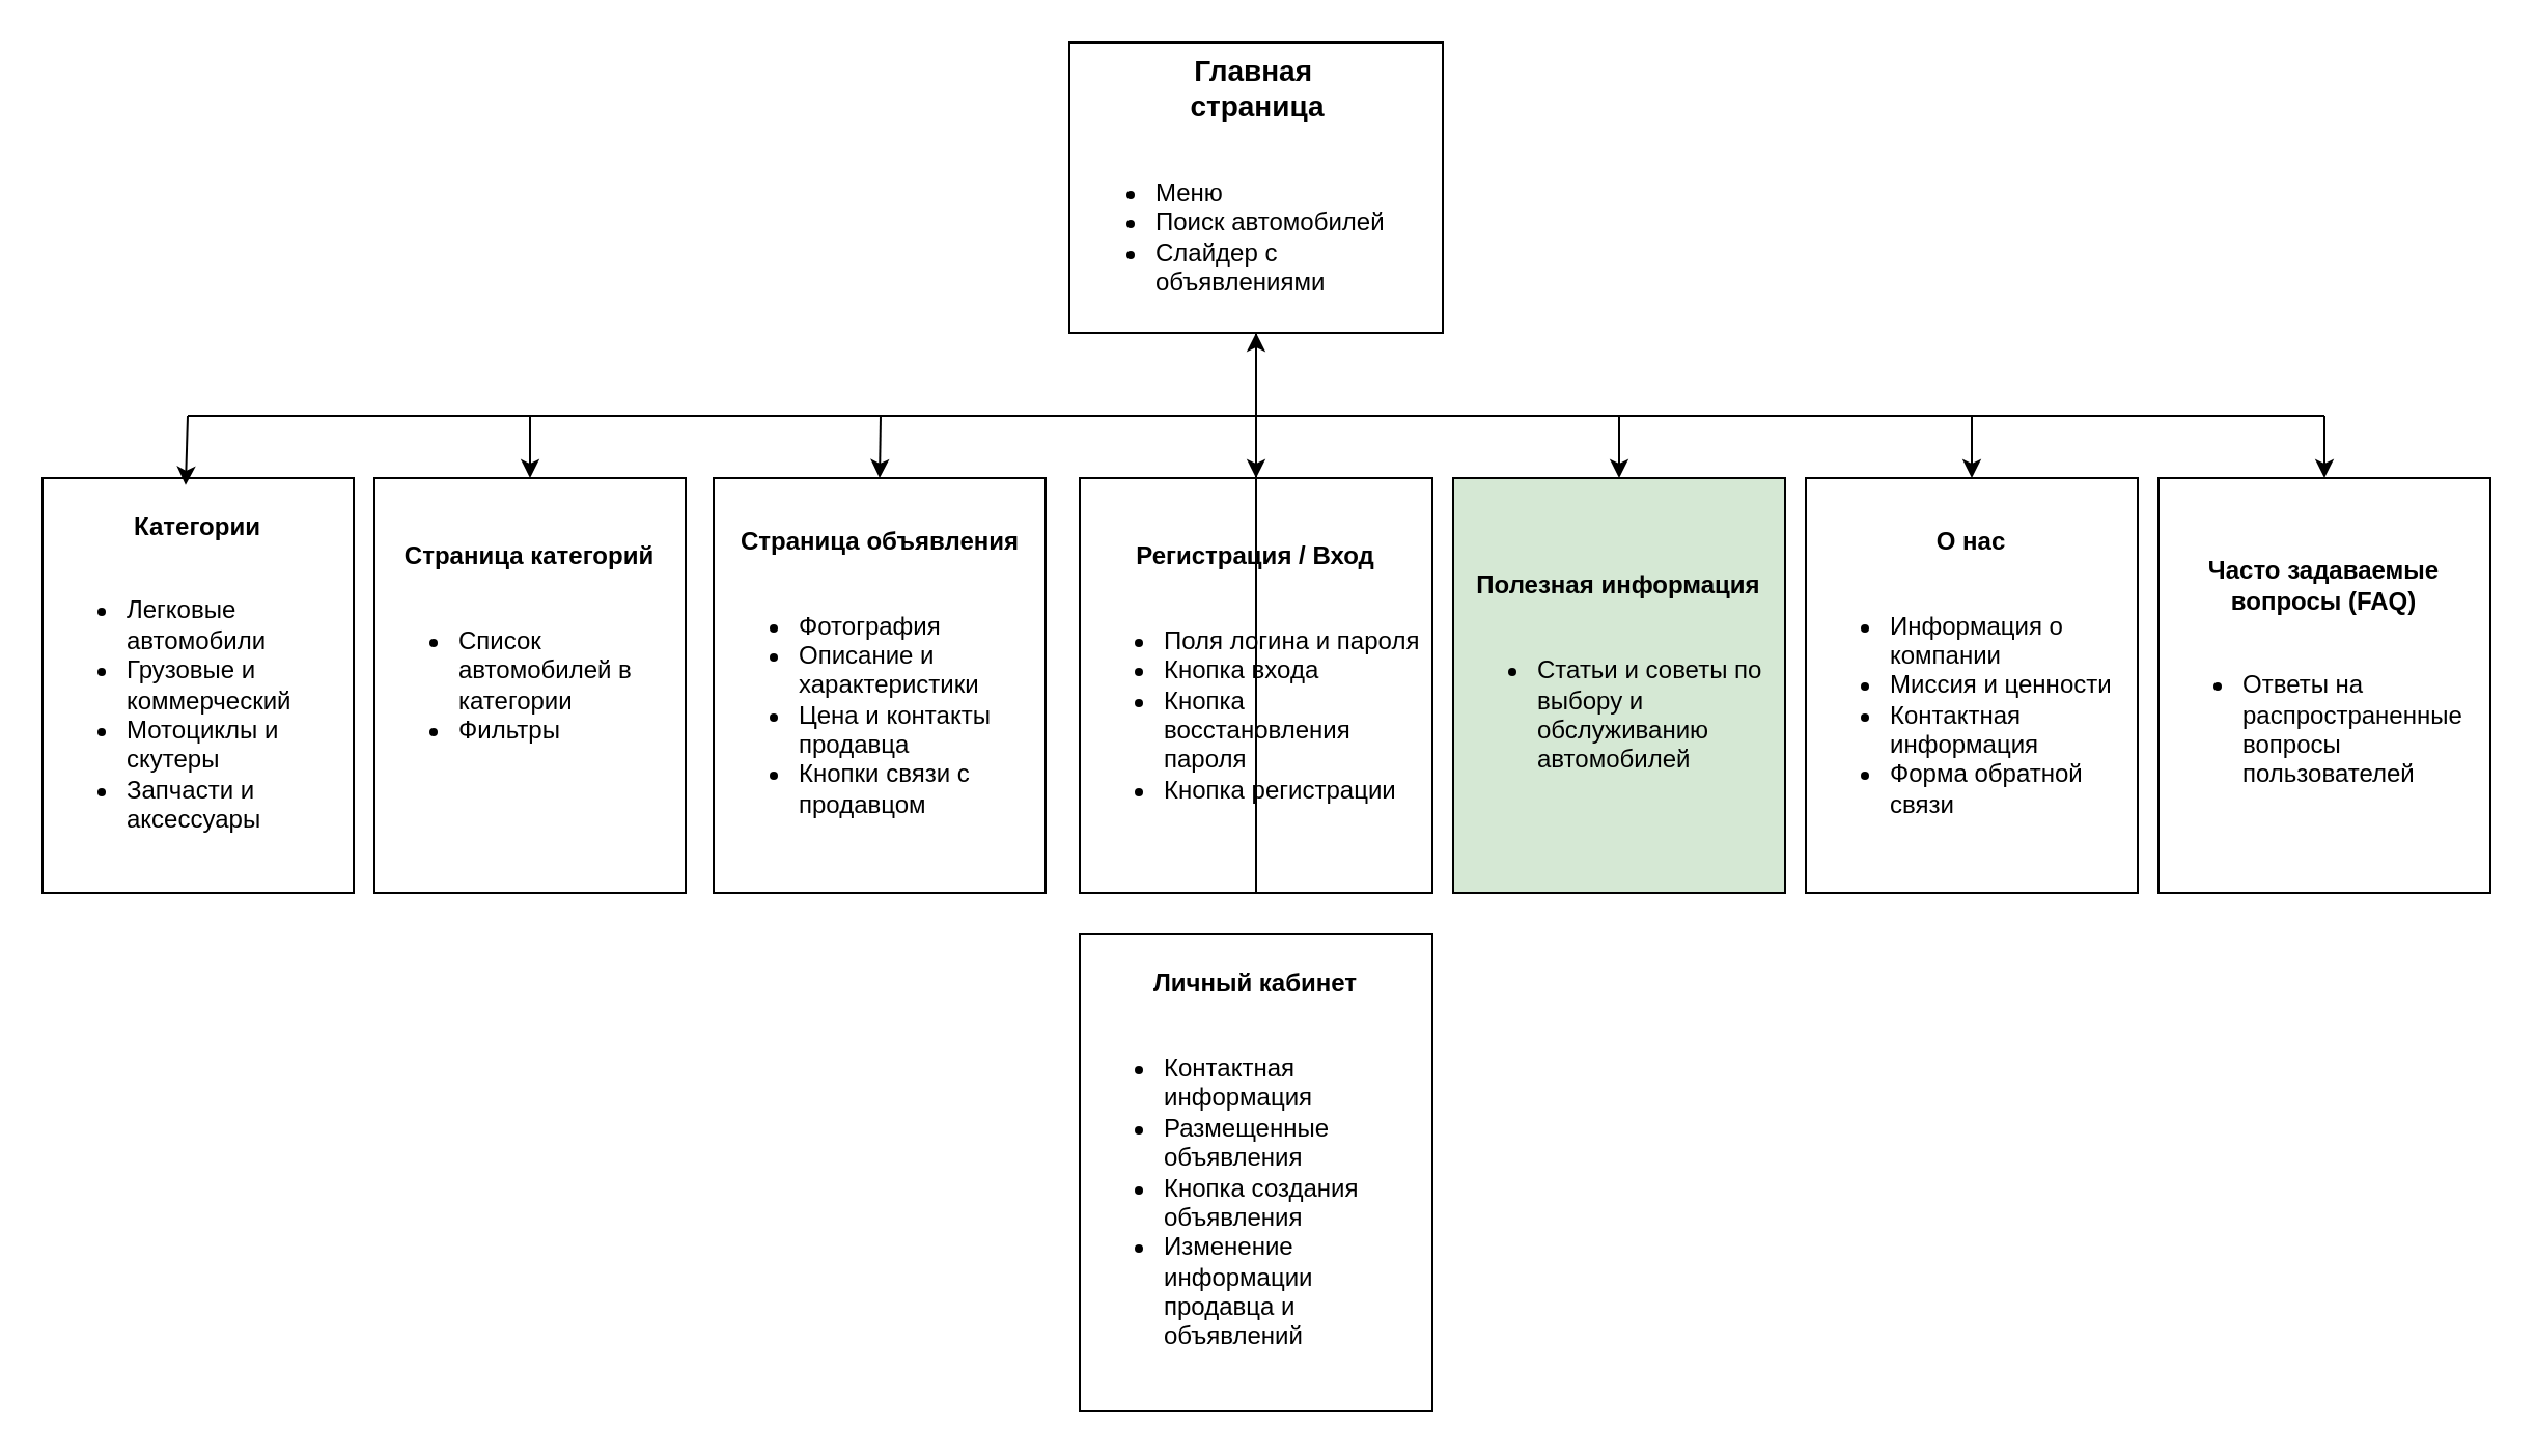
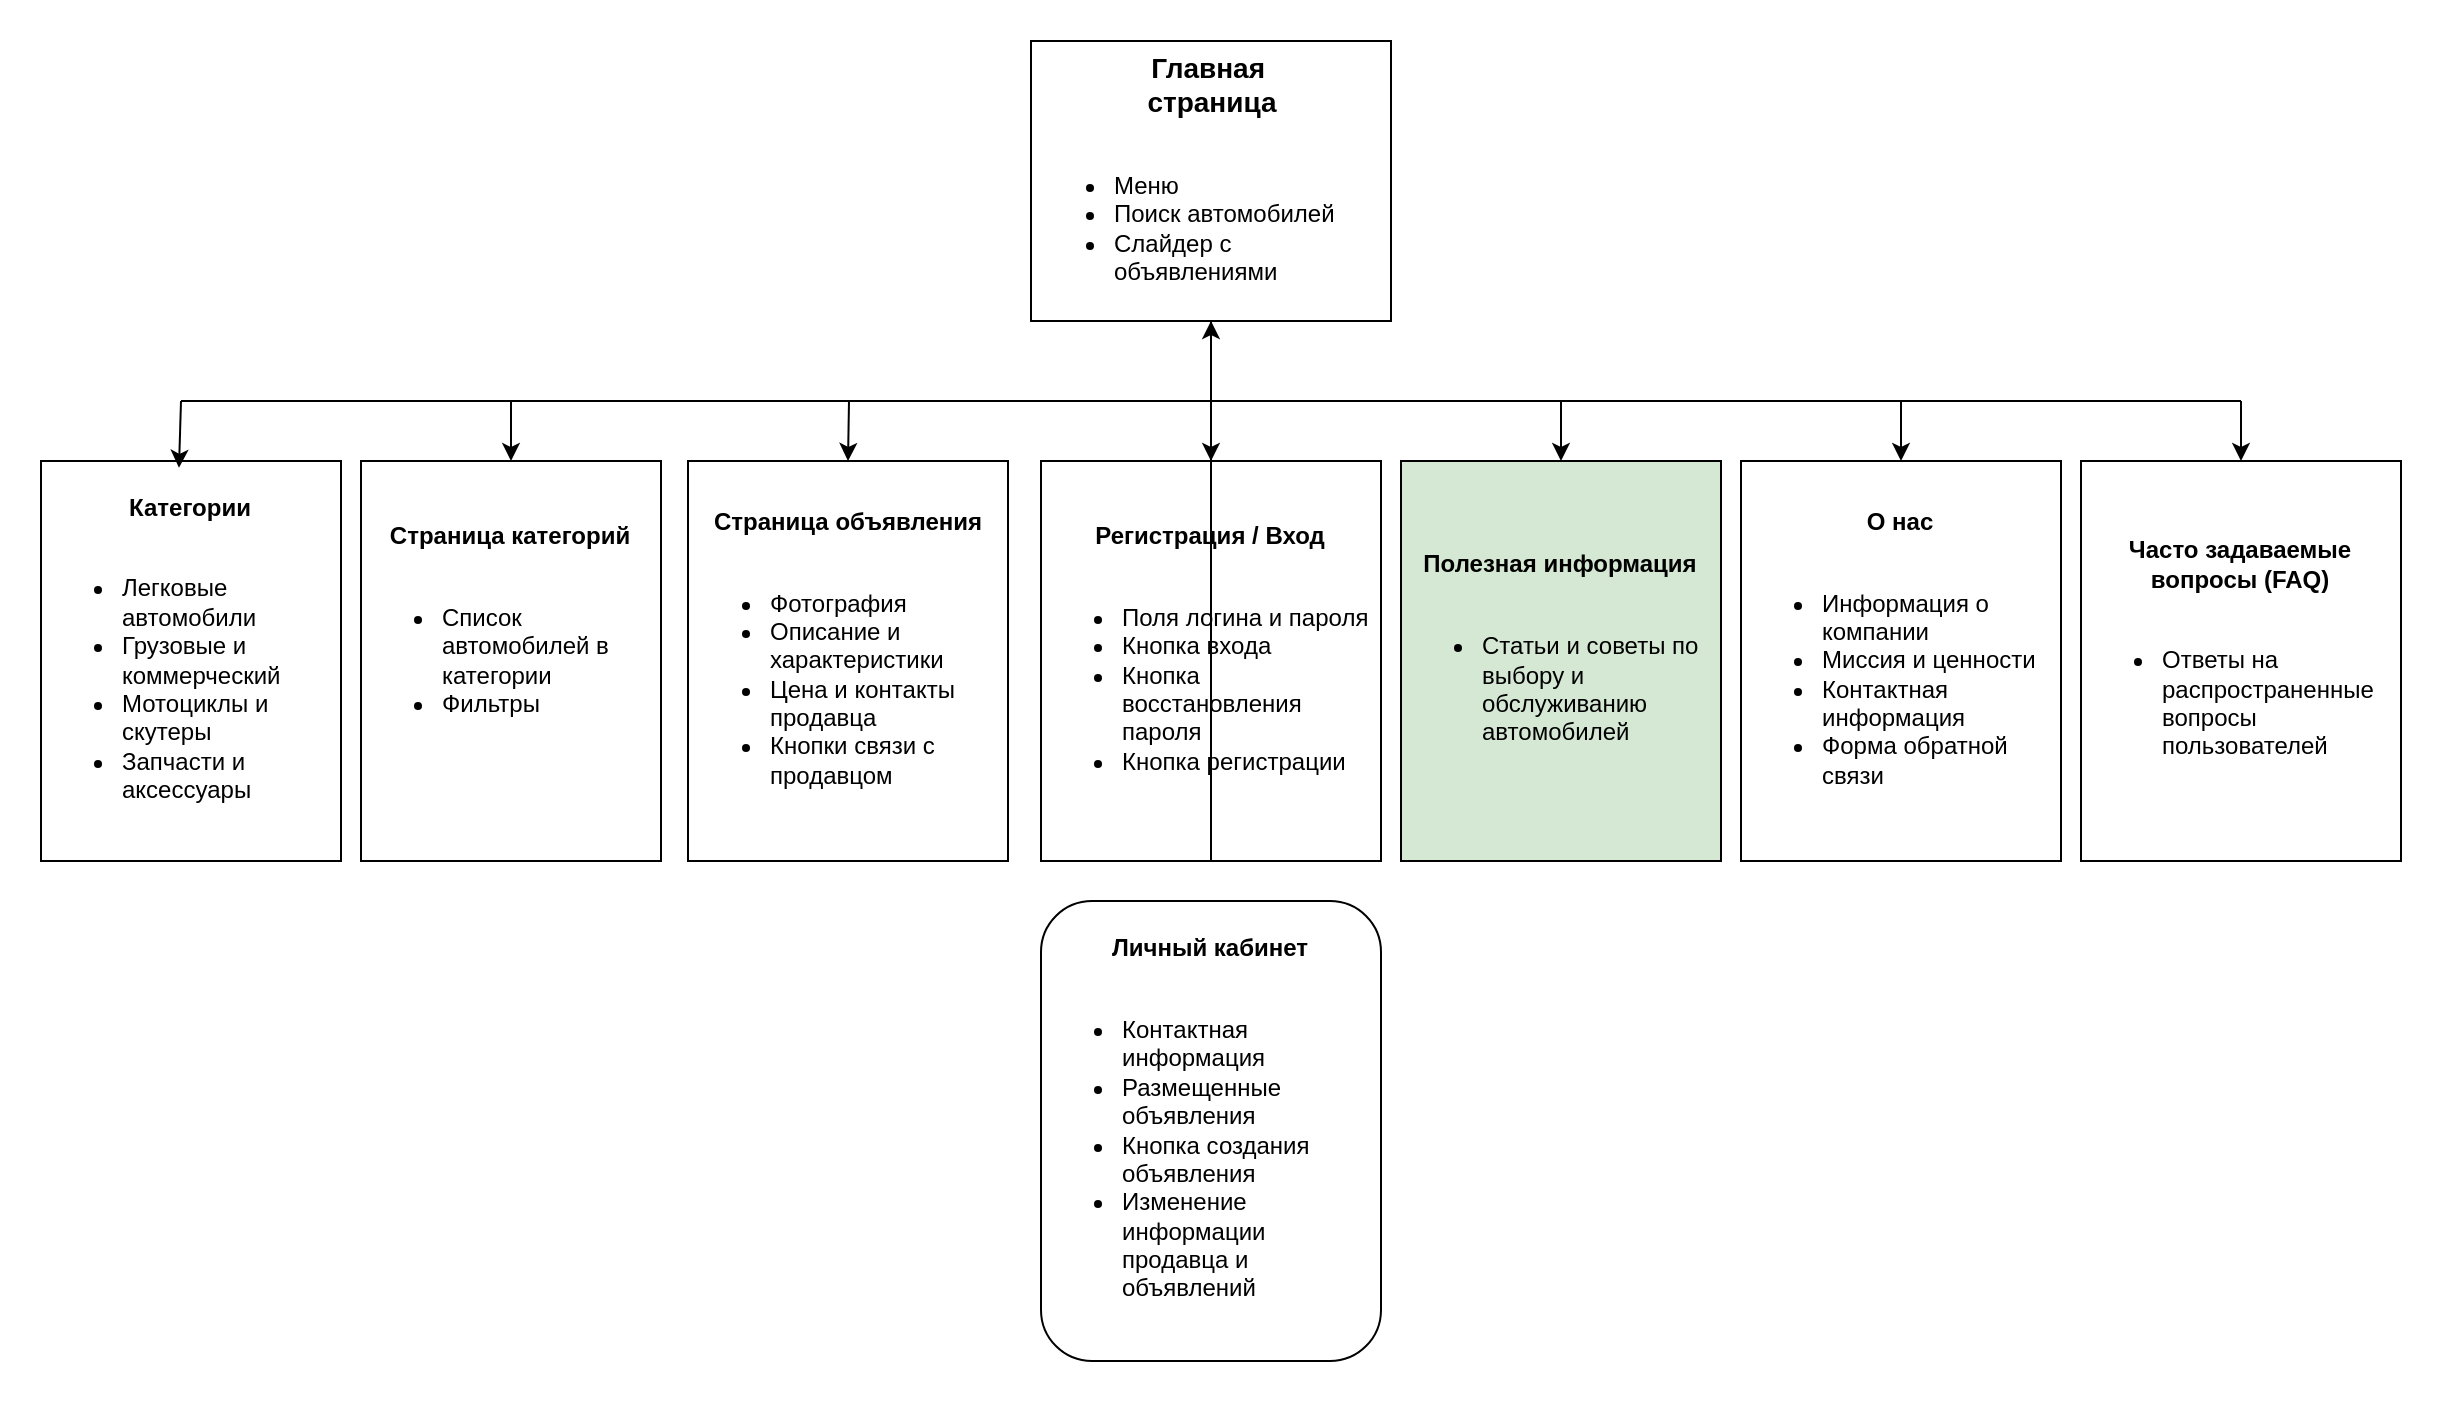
- <mxCell id="7" value="&lt;b&gt;Личный кабинет&lt;/b&gt;&lt;br&gt;&lt;br&gt;&lt;div style=&quot;text-align: left;&quot;&gt;&lt;ul&gt;&lt;li&gt;Контактная информация&lt;/li&gt;&lt;li&gt;Размещенные объявления&lt;/li&gt;&lt;li&gt;Кнопка создания объявления&lt;/li&gt;&lt;li&gt;Изменение информации продавца и объявлений&lt;/li&gt;&lt;/ul&gt;&lt;/div&gt;" style="rounded=0;whiteSpace=wrap;html=1;" vertex="1" parent="1"><mxGeometry x="520" y="450" width="170" height="230" as="geometry" /></mxCell>
+ <mxCell id="7" value="&lt;b&gt;Личный кабинет&lt;/b&gt;&lt;br&gt;&lt;br&gt;&lt;div style=&quot;text-align: left;&quot;&gt;&lt;ul&gt;&lt;li&gt;Контактная информация&lt;/li&gt;&lt;li&gt;Размещенные объявления&lt;/li&gt;&lt;li&gt;Кнопка создания объявления&lt;/li&gt;&lt;li&gt;Изменение информации продавца и объявлений&lt;/li&gt;&lt;/ul&gt;&lt;/div&gt;" style="whiteSpace=wrap;html=1;rounded=1;" vertex="1" parent="1"><mxGeometry x="520" y="450" width="170" height="230" as="geometry" /></mxCell>
